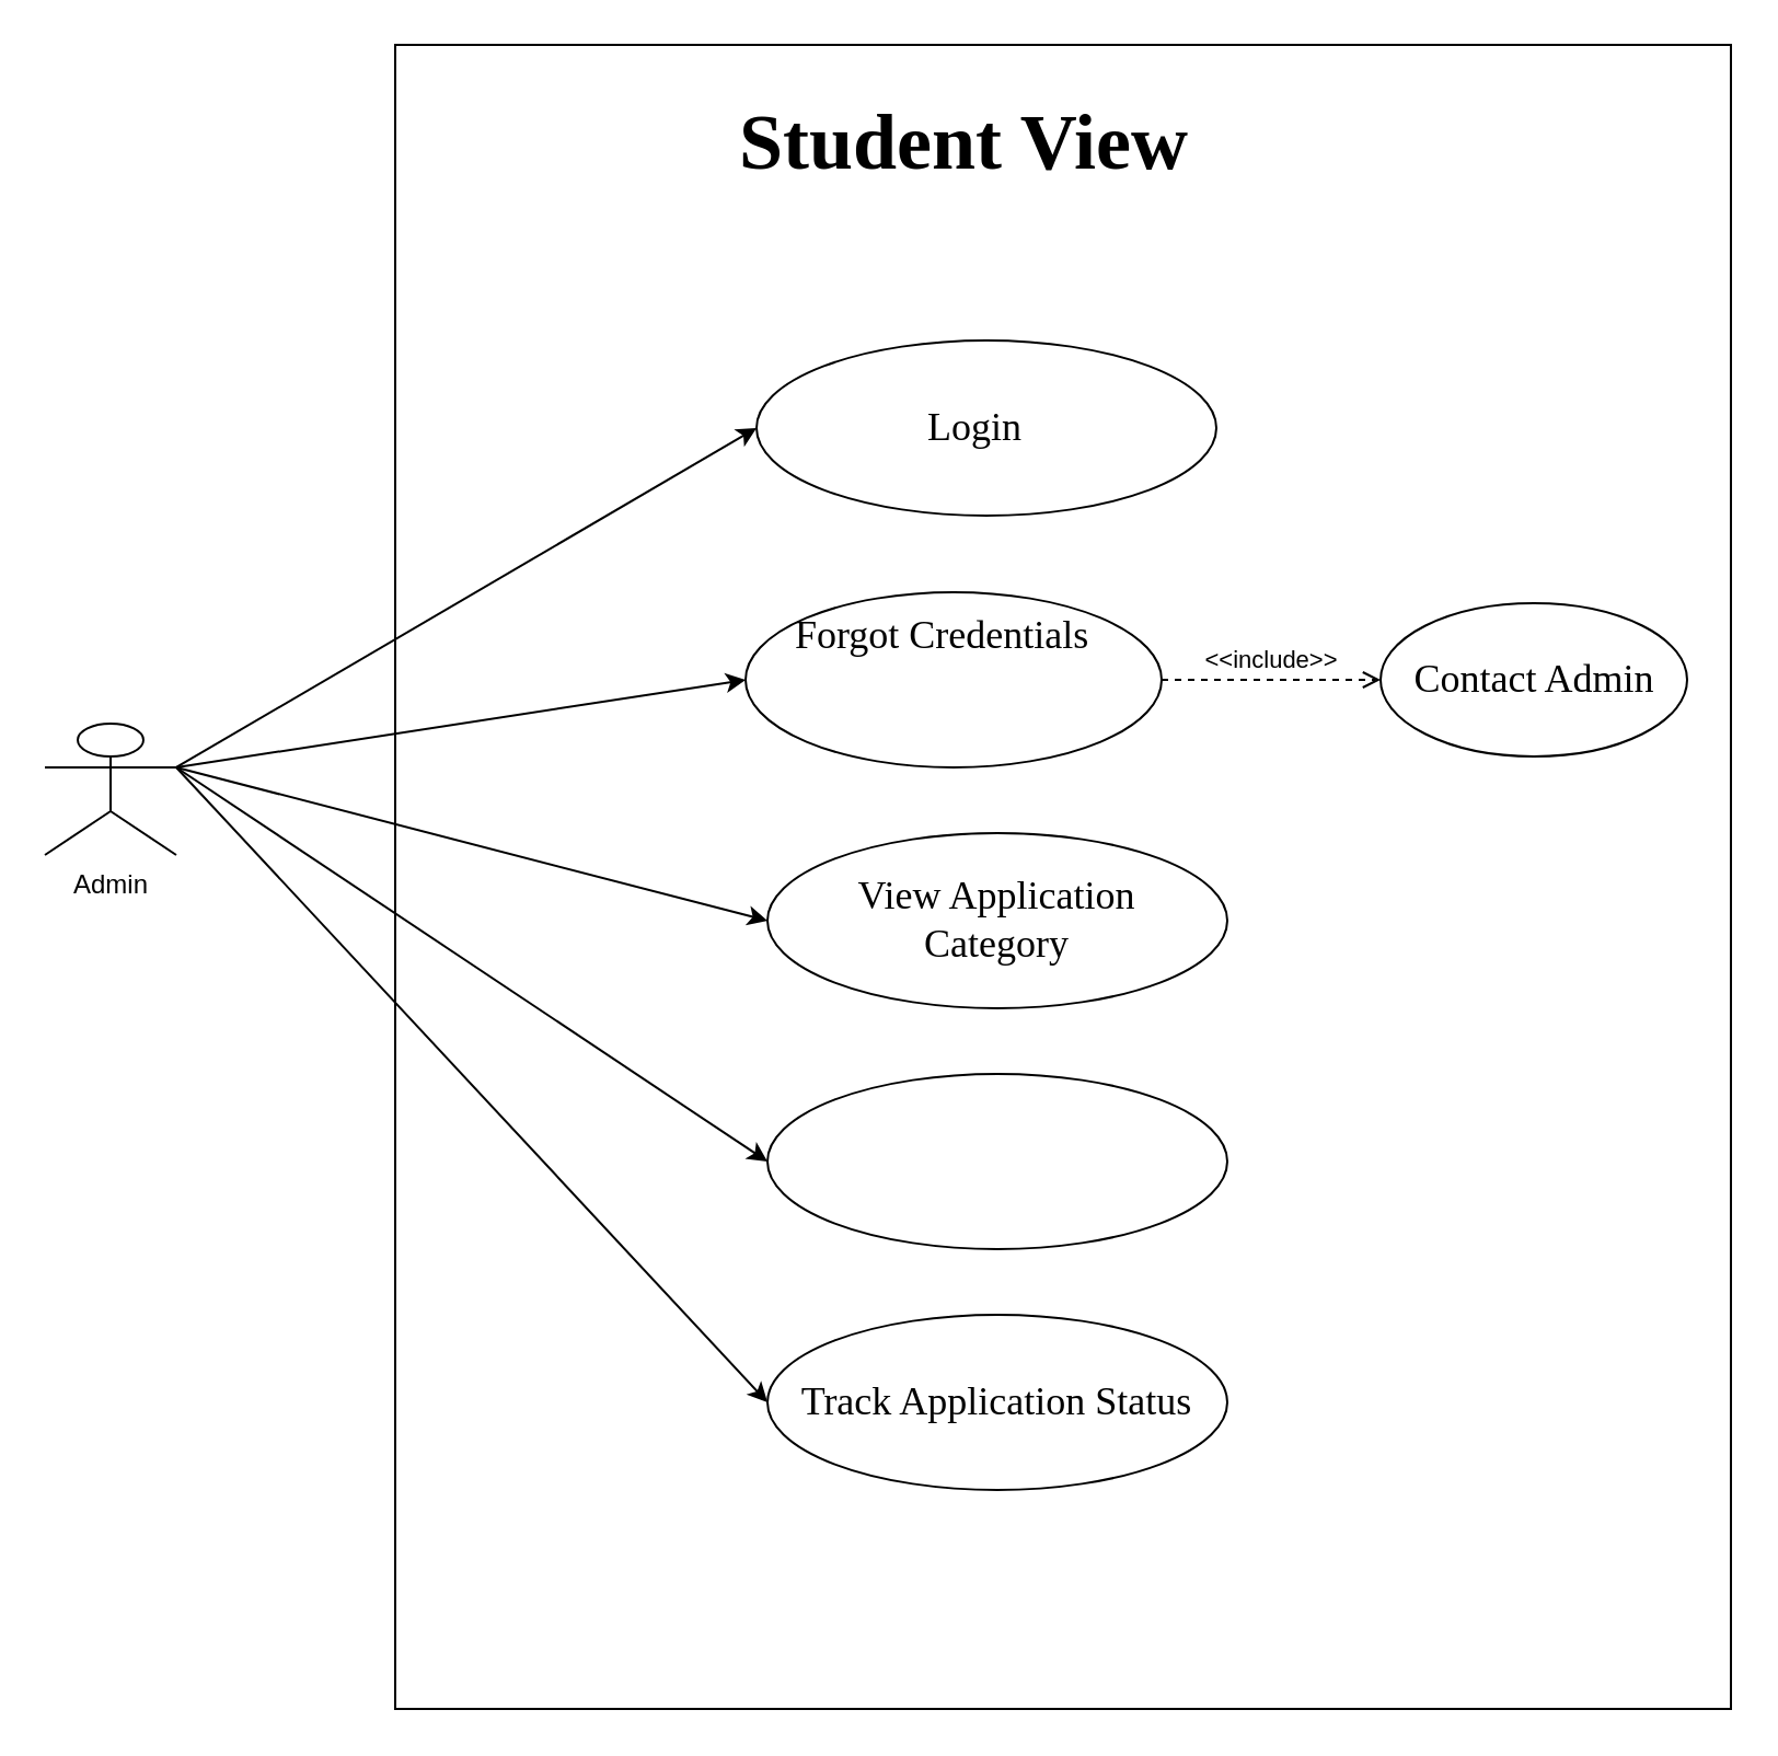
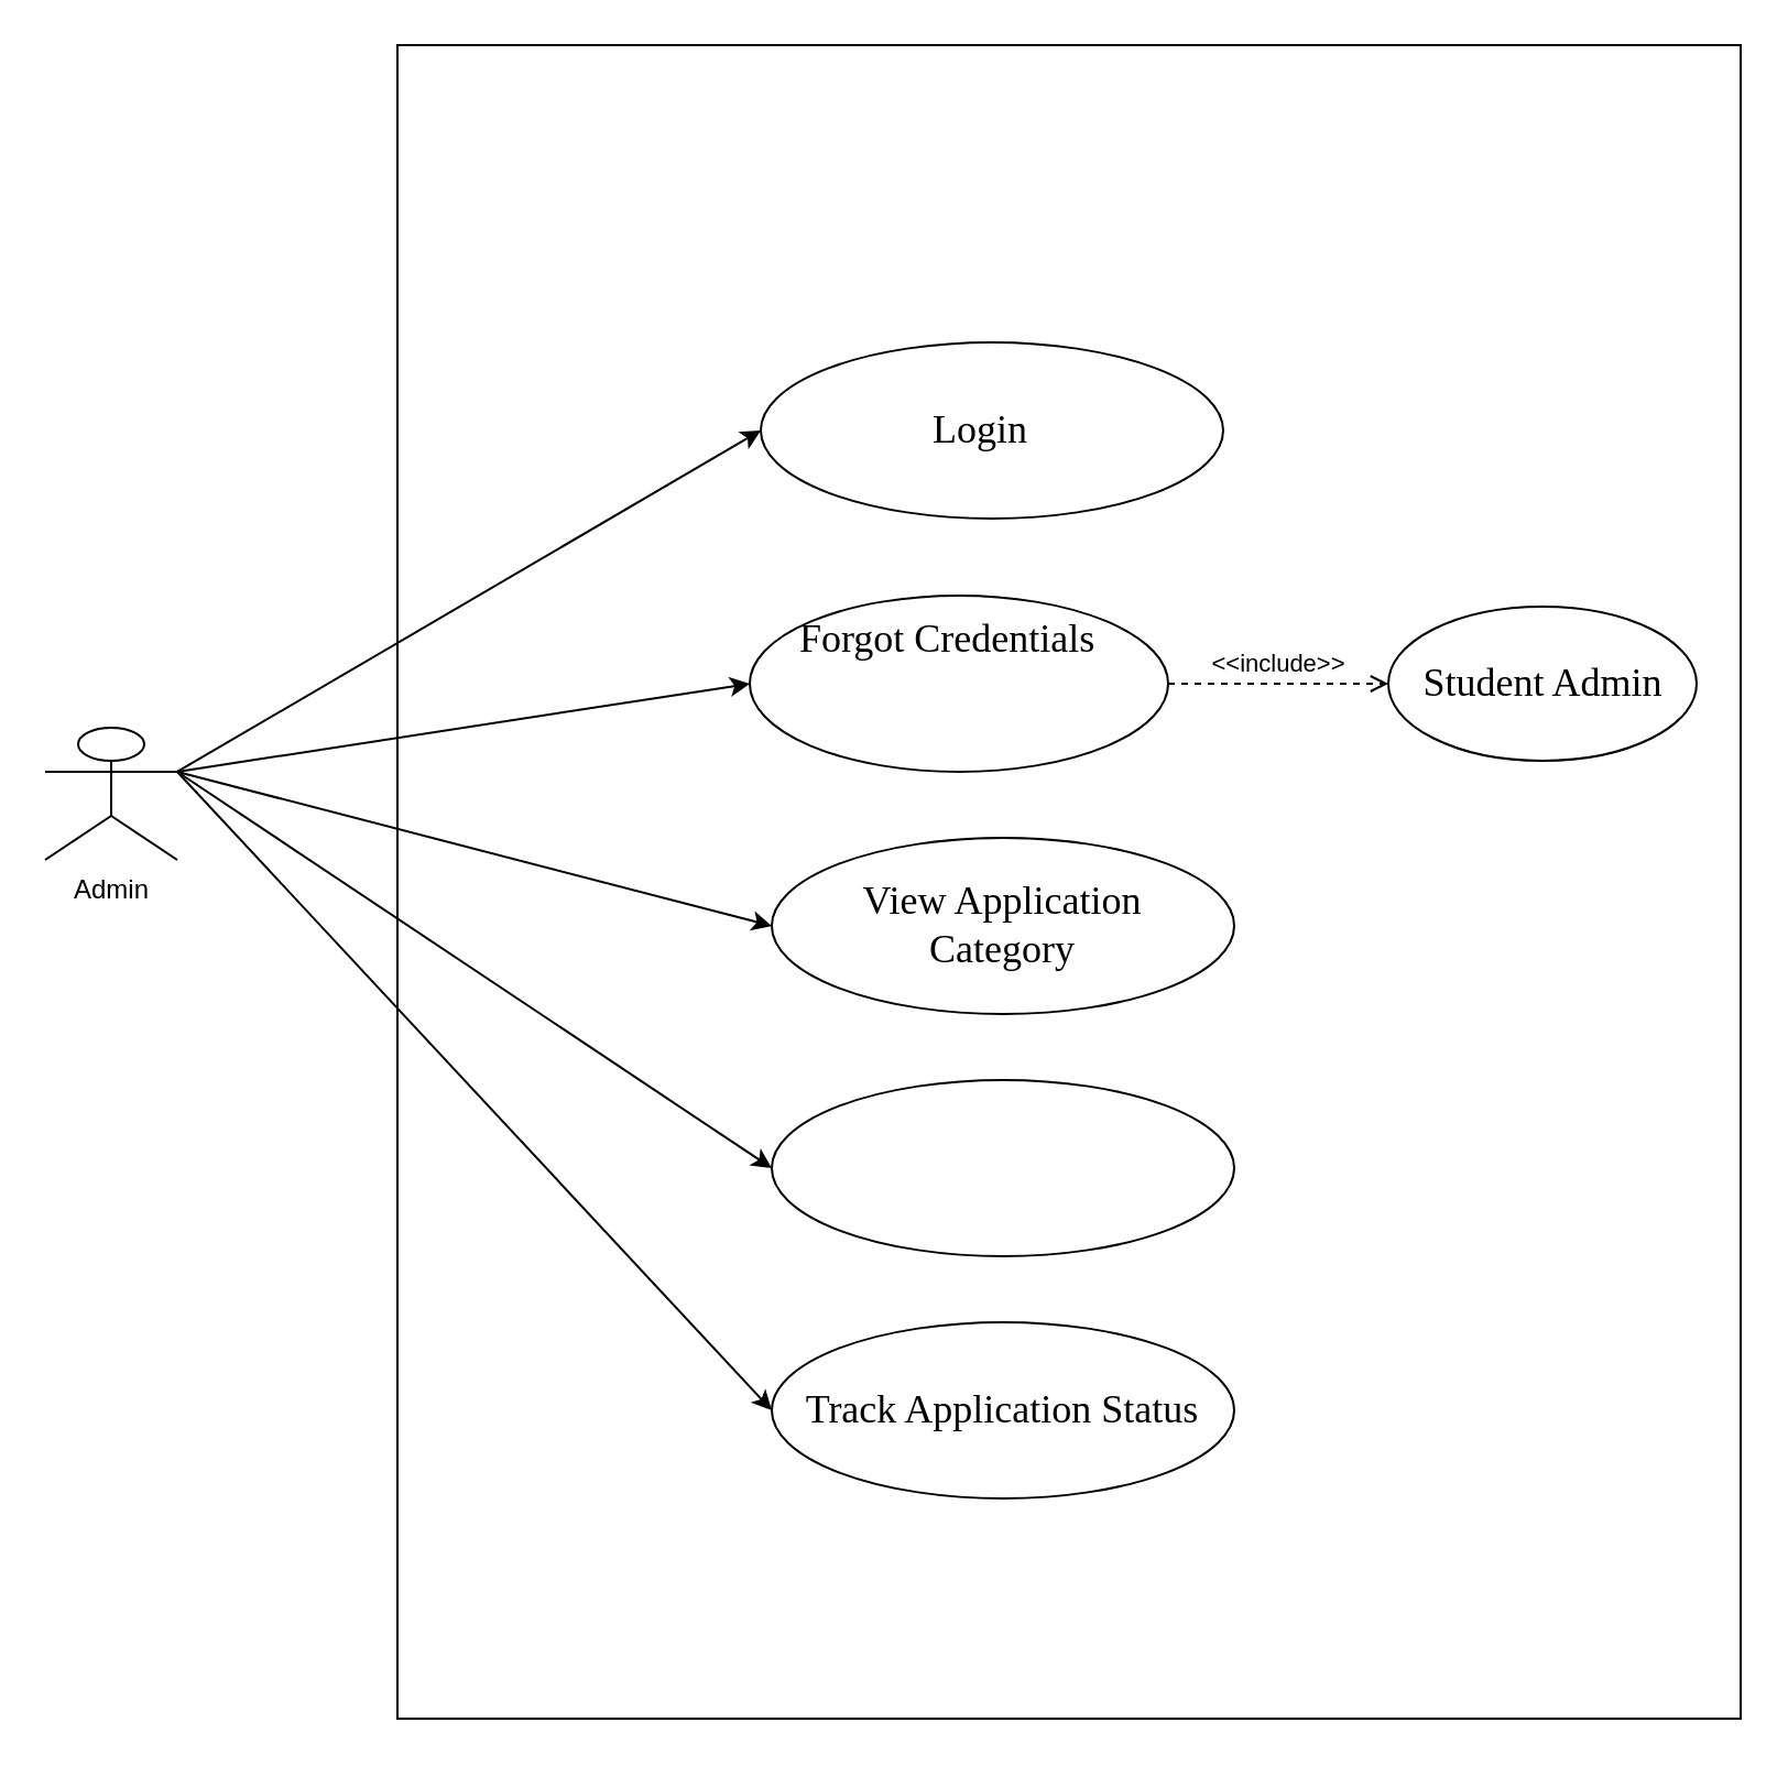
- <mxCell id="11" value="&lt;font face=&quot;Times New Roman&quot; style=&quot;font-size: 36px;&quot;&gt;&lt;b style=&quot;&quot;&gt;Student View&lt;/b&gt;&lt;/font&gt;" style="text;html=1;align=center;verticalAlign=middle;whiteSpace=wrap;rounded=0;" vertex="1" parent="1"><mxGeometry x="220" y="40" width="440" height="50" as="geometry" /></mxCell>
- <mxCell id="26" value="&lt;font face=&quot;Tahoma&quot; style=&quot;font-size: 18px;&quot;&gt;Contact Admin&lt;/font&gt;" style="text;html=1;align=center;verticalAlign=middle;whiteSpace=wrap;rounded=0;" vertex="1" parent="24"><mxGeometry x="6.667" y="21.875" width="126.667" height="26.25" as="geometry" /></mxCell>
+ <mxCell id="26" value="&lt;font face=&quot;Tahoma&quot; style=&quot;font-size: 18px;&quot;&gt;Student Admin&lt;/font&gt;" style="text;html=1;align=center;verticalAlign=middle;whiteSpace=wrap;rounded=0;" vertex="1" parent="24"><mxGeometry x="6.667" y="21.875" width="126.667" height="26.25" as="geometry" /></mxCell>
